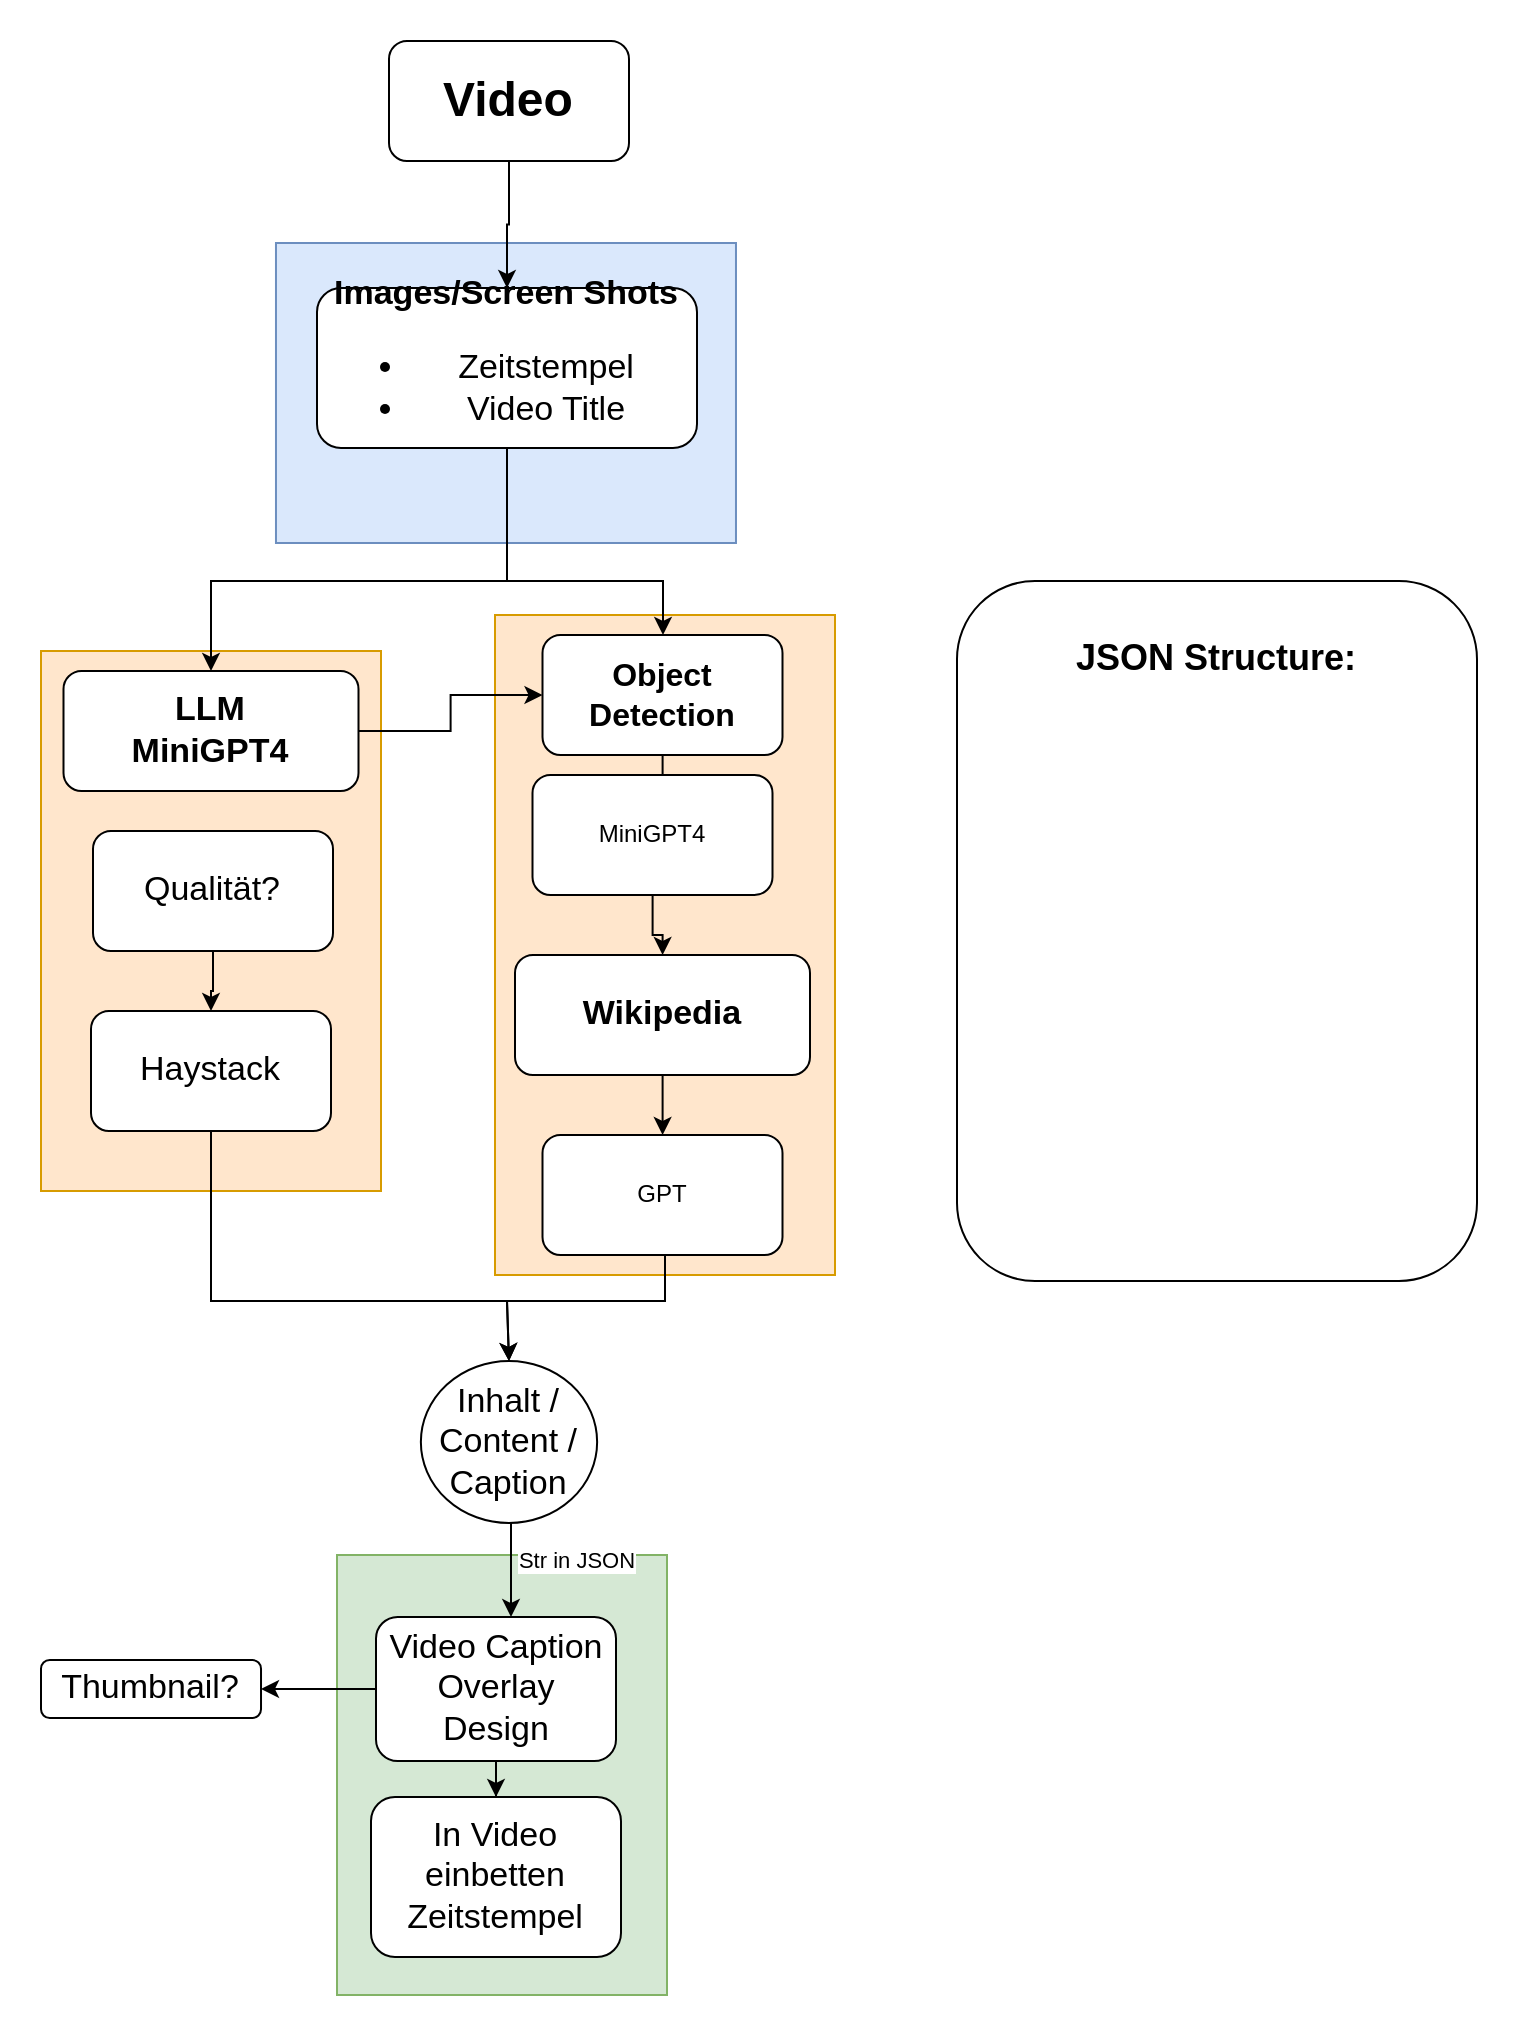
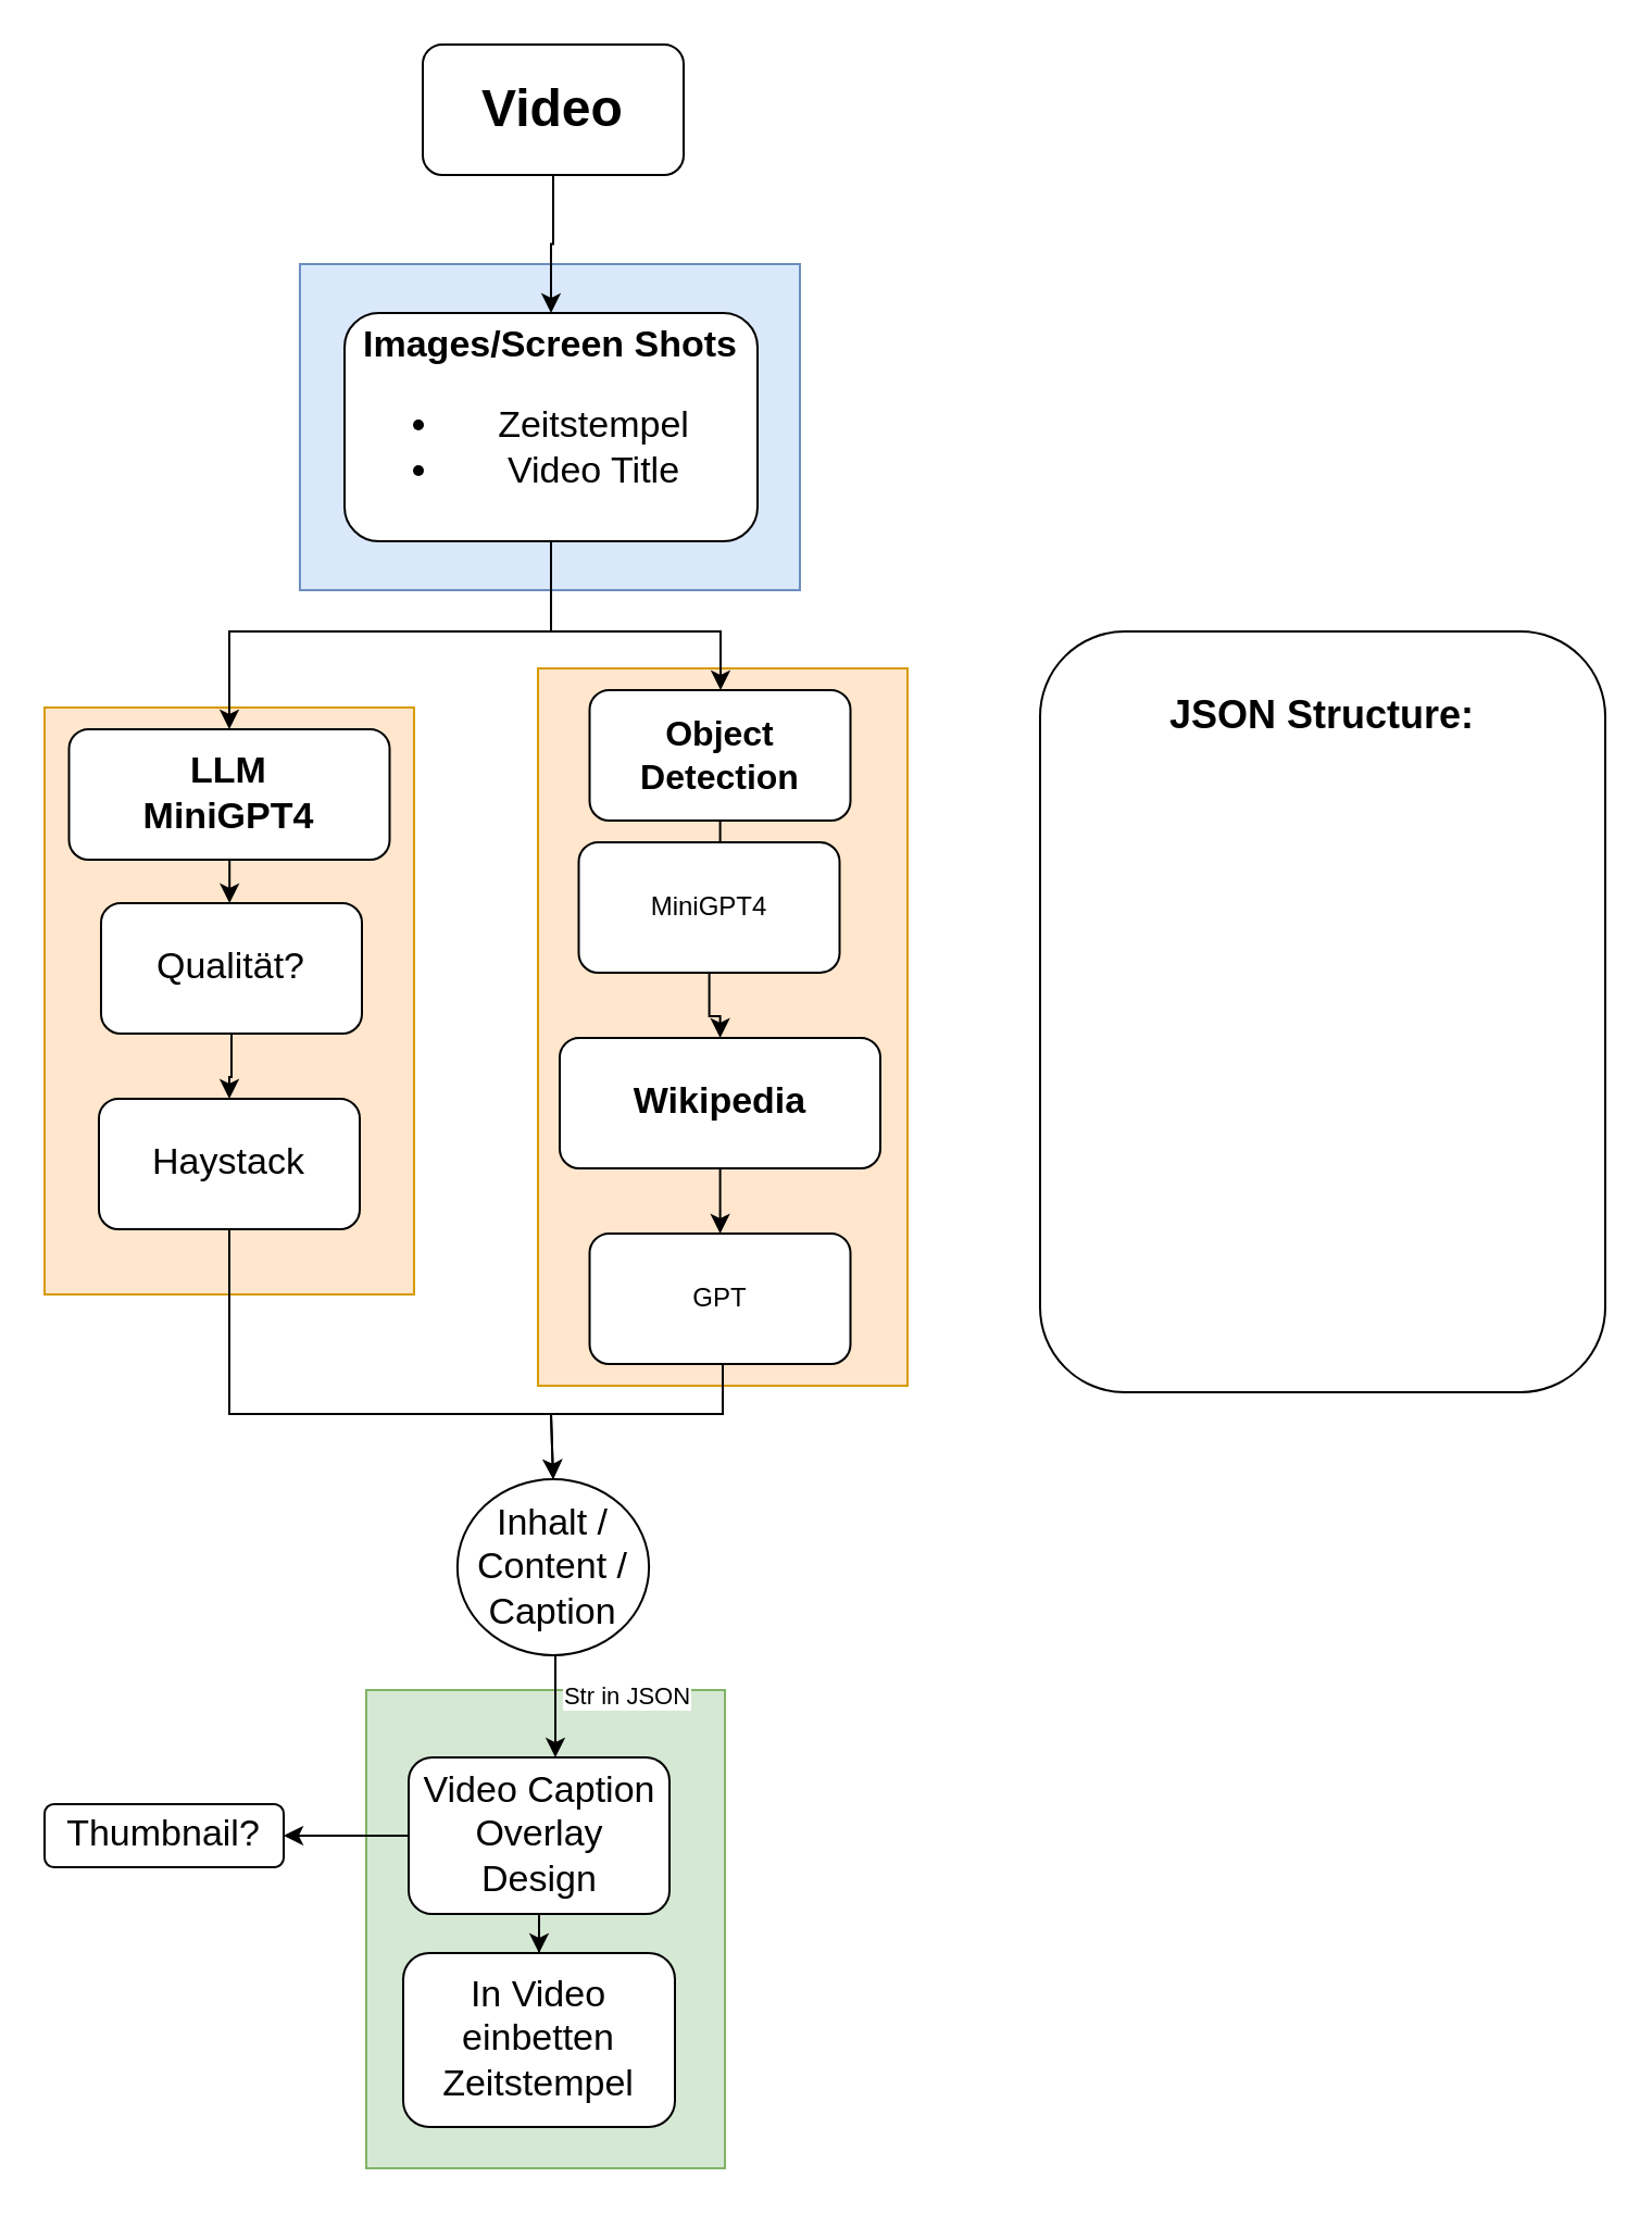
- <mxCell id="10" value="&lt;b&gt;Images/Screen Shots&lt;/b&gt;&lt;br style=&quot;font-size: 17px;&quot;&gt;&lt;ul style=&quot;font-size: 17px;&quot;&gt;&lt;li style=&quot;font-size: 17px;&quot;&gt;Zeitstempel&lt;/li&gt;&lt;li style=&quot;font-size: 17px;&quot;&gt;Video Title&lt;/li&gt;&lt;/ul&gt;" style="whiteSpace=wrap;html=1;rounded=1;fontSize=17;" vertex="1" parent="1"><mxGeometry x="158" y="143.5" width="190" height="80" as="geometry" /></mxCell>
+ <mxCell id="10" value="&lt;b&gt;Images/Screen Shots&lt;/b&gt;&lt;br style=&quot;font-size: 17px;&quot;&gt;&lt;ul style=&quot;font-size: 17px;&quot;&gt;&lt;li style=&quot;font-size: 17px;&quot;&gt;Zeitstempel&lt;/li&gt;&lt;li style=&quot;font-size: 17px;&quot;&gt;Video Title&lt;/li&gt;&lt;/ul&gt;" style="whiteSpace=wrap;html=1;rounded=1;fontSize=17;" vertex="1" parent="1"><mxGeometry x="158" y="143.5" width="190" height="105" as="geometry" /></mxCell>
- <mxCell id="11" value="" style="edgeStyle=orthogonalEdgeStyle;rounded=0;orthogonalLoop=1;jettySize=auto;html=1;" edge="1" parent="1" source="12" target="20"><mxGeometry relative="1" as="geometry" /></mxCell>
+ <mxCell id="11" value="" style="edgeStyle=orthogonalEdgeStyle;rounded=0;orthogonalLoop=1;jettySize=auto;html=1;" edge="1" parent="1" source="12" target="14"><mxGeometry relative="1" as="geometry" /></mxCell>
